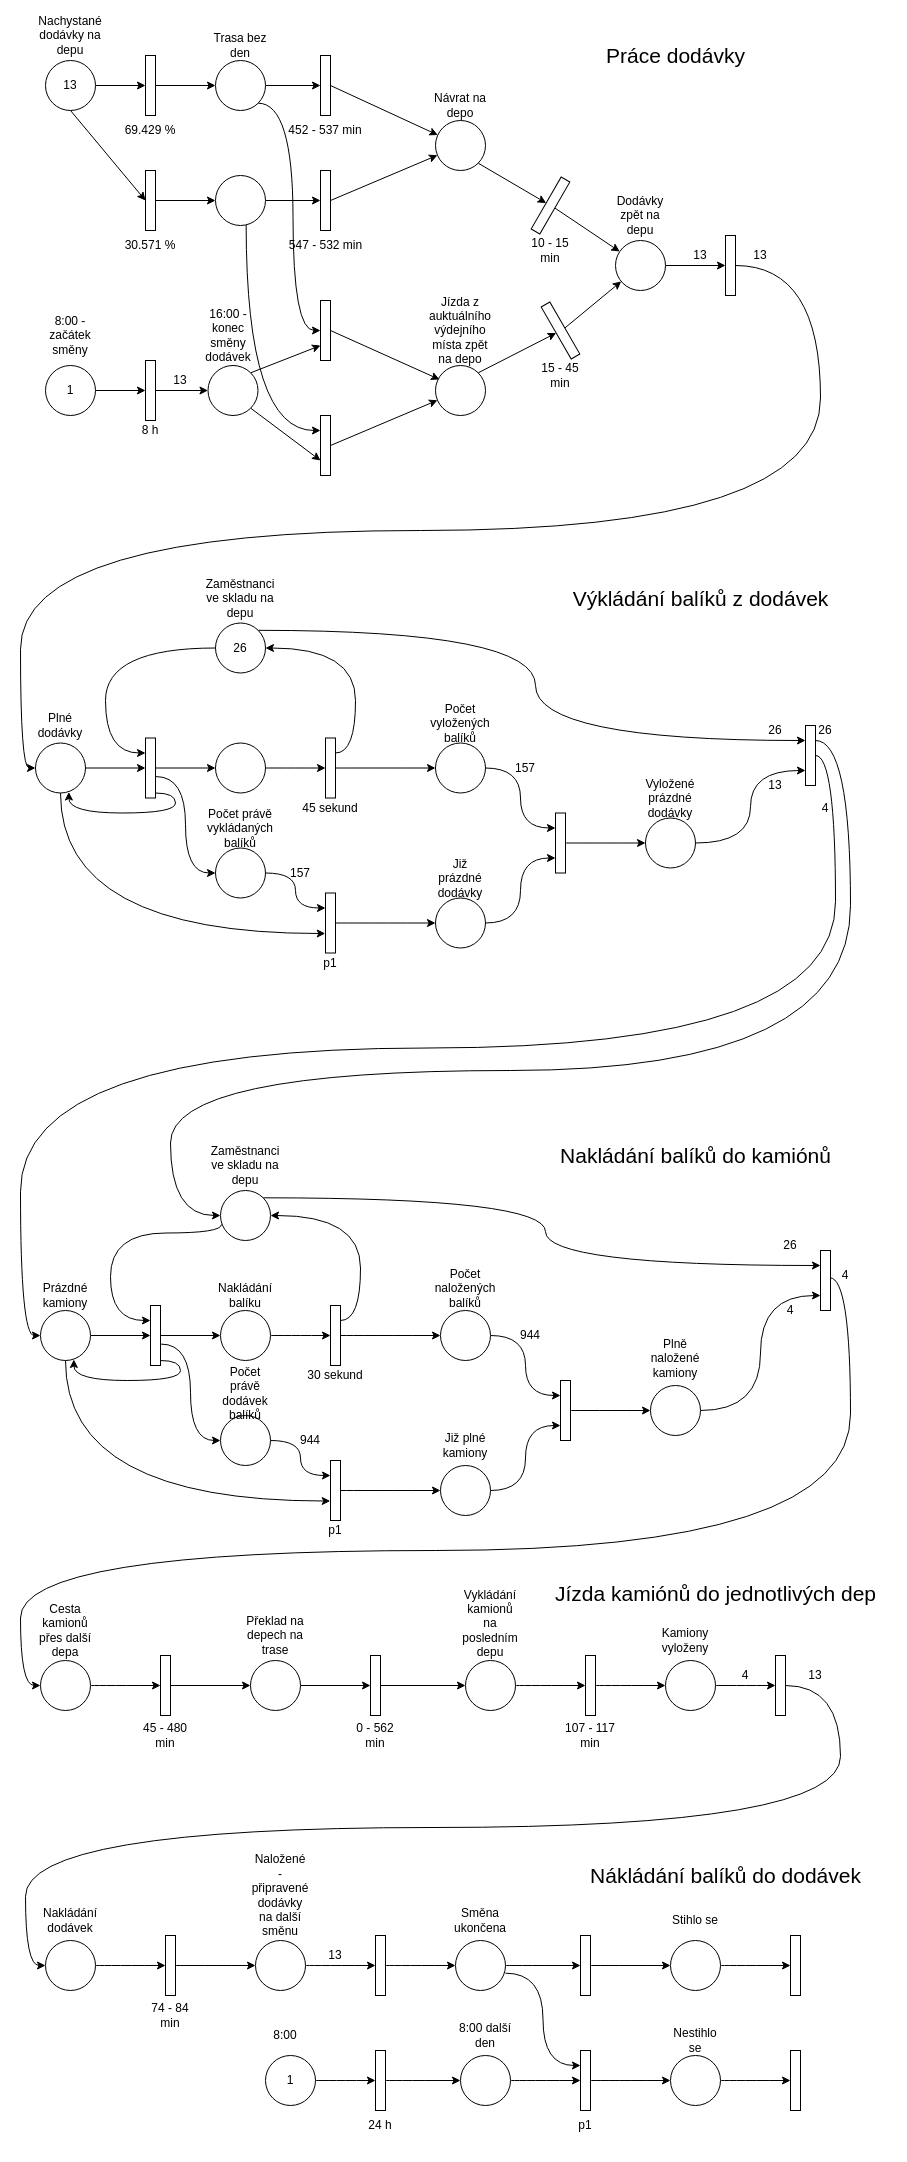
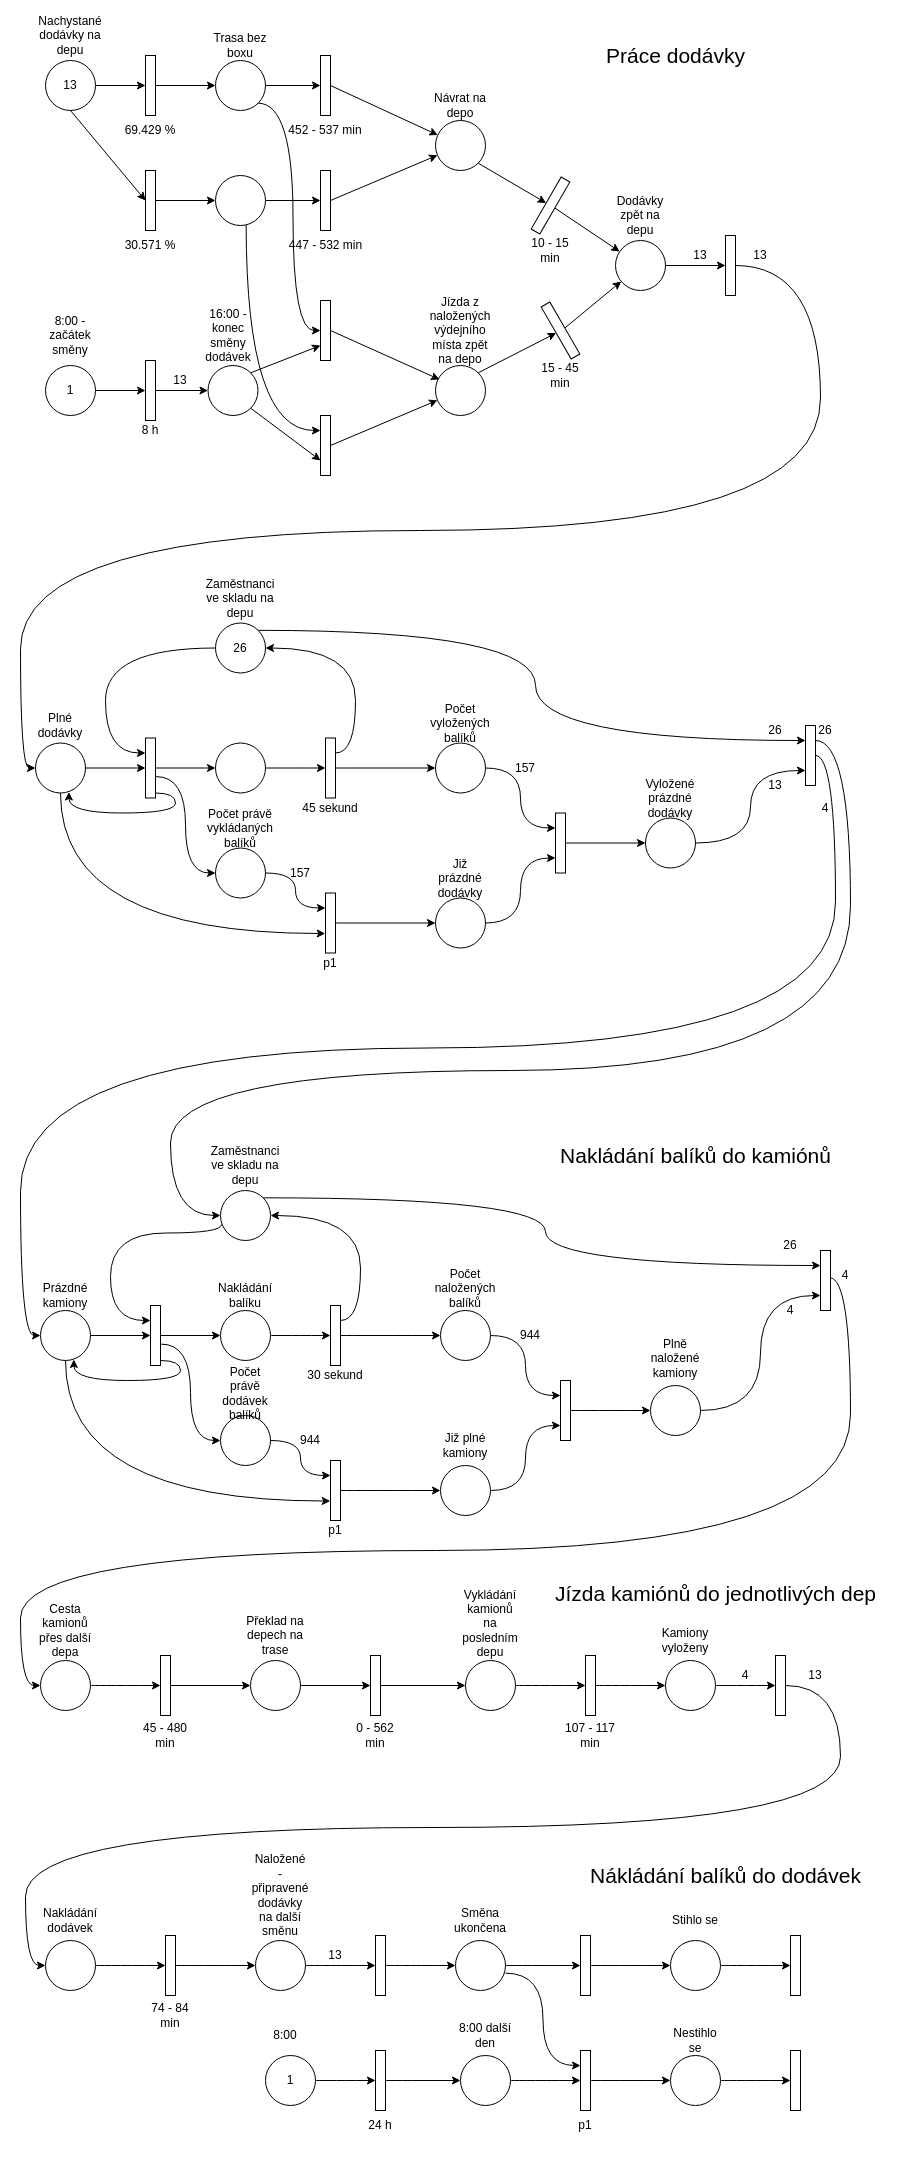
- <mxCell id="15" value="Trasa bez den" style="text;html=1;strokeColor=none;fillColor=none;align=center;verticalAlign=middle;whiteSpace=wrap;rounded=0;" parent="1" vertex="1"><mxGeometry x="210" y="30" width="60" height="30" as="geometry" /></mxCell>
+ <mxCell id="15" value="Trasa bez boxu" style="text;html=1;strokeColor=none;fillColor=none;align=center;verticalAlign=middle;whiteSpace=wrap;rounded=0;" parent="1" vertex="1"><mxGeometry x="210" y="30" width="60" height="30" as="geometry" /></mxCell>
- <mxCell id="24" value="547 - 532 min" style="text;html=1;strokeColor=none;fillColor=none;align=center;verticalAlign=middle;whiteSpace=wrap;rounded=0;" parent="1" vertex="1"><mxGeometry x="257.5" y="230" width="135" height="30" as="geometry" /></mxCell>
+ <mxCell id="24" value="447 - 532 min" style="text;html=1;strokeColor=none;fillColor=none;align=center;verticalAlign=middle;whiteSpace=wrap;rounded=0;" parent="1" vertex="1"><mxGeometry x="257.5" y="230" width="135" height="30" as="geometry" /></mxCell>
- <mxCell id="44" value="Jízda z auktuálního výdejního místa zpět na depo" style="text;html=1;strokeColor=none;fillColor=none;align=center;verticalAlign=middle;whiteSpace=wrap;rounded=0;" parent="1" vertex="1"><mxGeometry x="430" y="315" width="60" height="30" as="geometry" /></mxCell>
+ <mxCell id="44" value="Jízda z naložených výdejního místa zpět na depo" style="text;html=1;strokeColor=none;fillColor=none;align=center;verticalAlign=middle;whiteSpace=wrap;rounded=0;" parent="1" vertex="1"><mxGeometry x="430" y="315" width="60" height="30" as="geometry" /></mxCell>
- <mxCell id="210" value="Výkládání balíků z dodávek" style="text;html=1;resizable=0;autosize=1;align=center;verticalAlign=middle;points=[];fillColor=none;strokeColor=none;rounded=0;fontSize=21;" parent="1" vertex="1"><mxGeometry x="565" y="582.5" width="270" height="30" as="geometry" /></mxCell>
